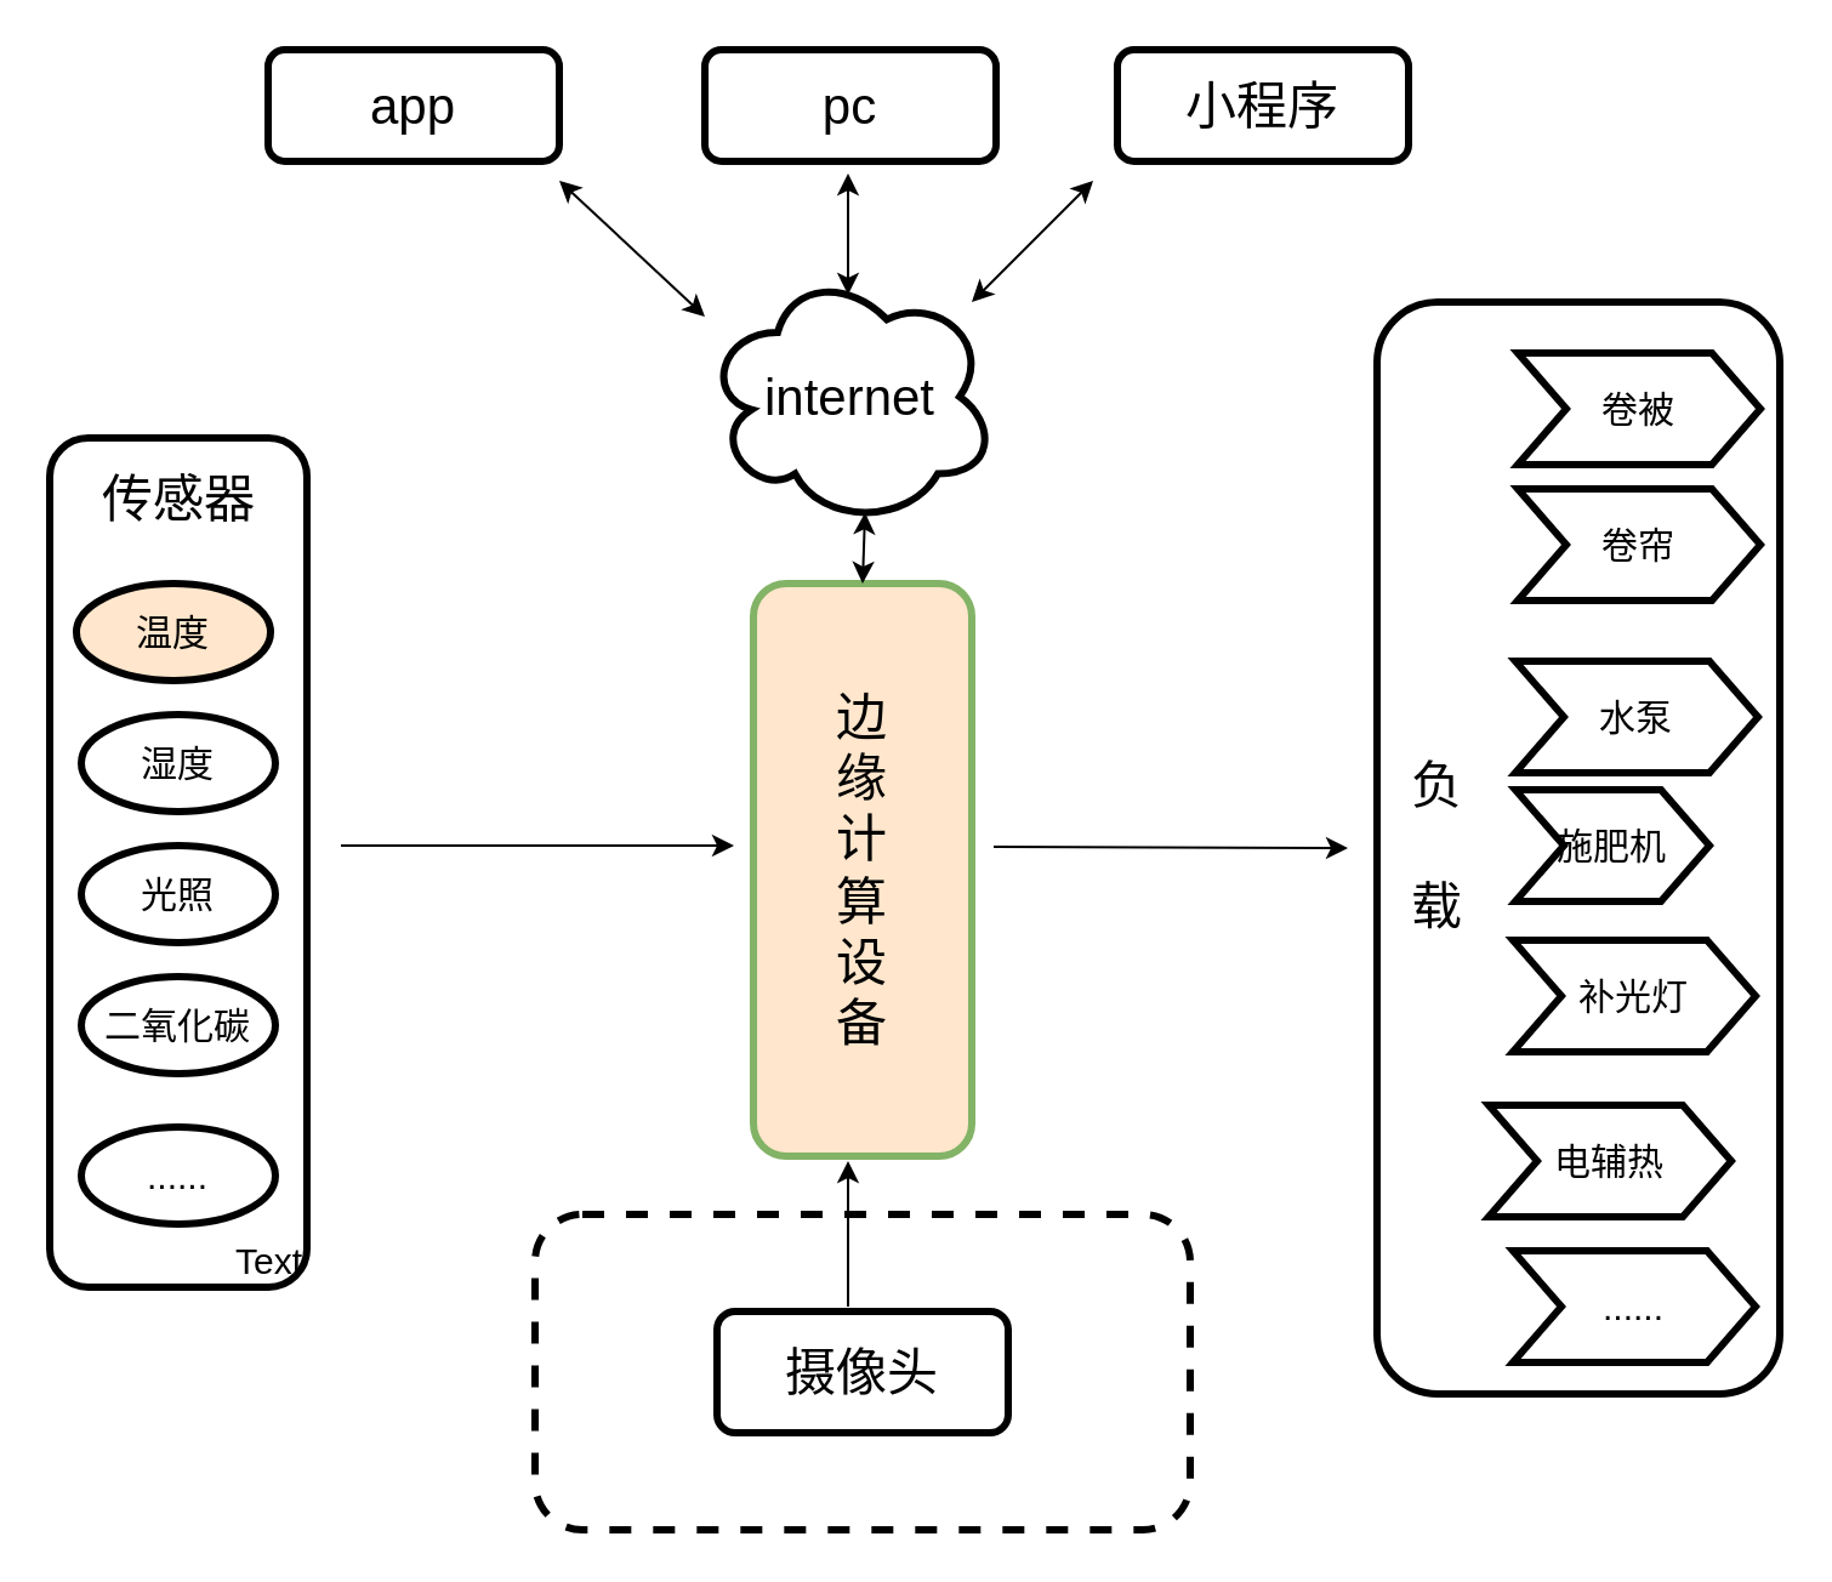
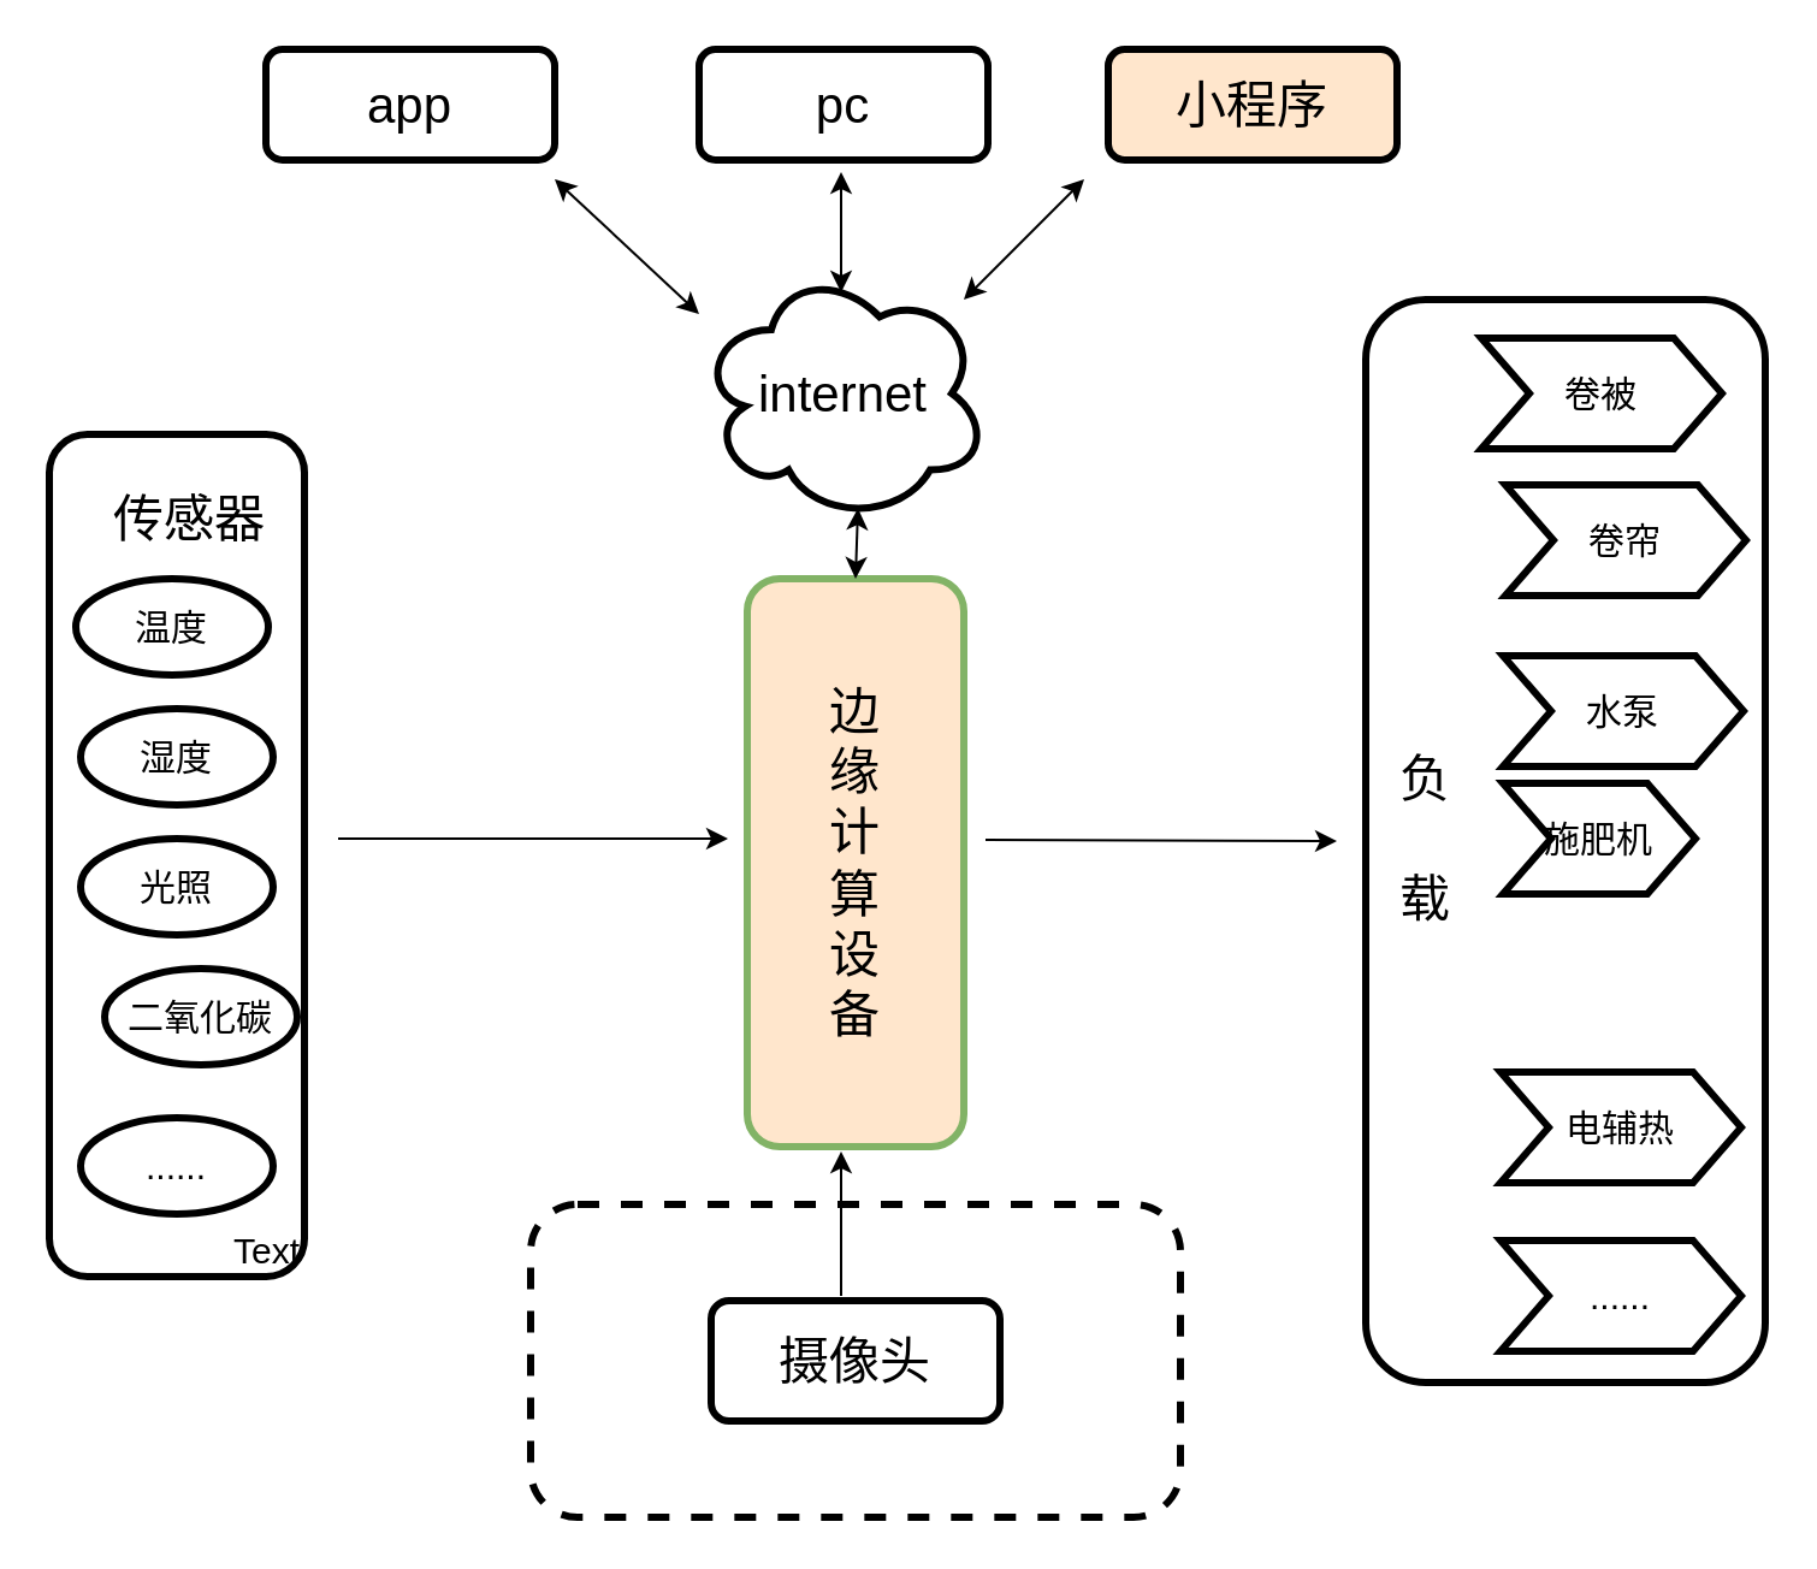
- <mxCell id="6" value="小程序" style="rounded=1;whiteSpace=wrap;html=1;strokeWidth=3;fontFamily=Helvetica;fontSize=21;" vertex="1" parent="1"><mxGeometry x="460" y="20" width="120" height="46" as="geometry" /></mxCell>
+ <mxCell id="6" value="小程序" style="rounded=1;whiteSpace=wrap;html=1;strokeWidth=3;fontFamily=Helvetica;fontSize=21;fillColor=#ffe6cc;" vertex="1" parent="1"><mxGeometry x="460" y="20" width="120" height="46" as="geometry" /></mxCell>
- <mxCell id="19" value="卷被" style="shape=step;perimeter=stepPerimeter;whiteSpace=wrap;html=1;fixedSize=1;strokeWidth=3;fillColor=none;fontFamily=Helvetica;fontSize=15;" vertex="1" parent="1"><mxGeometry x="625" y="145" width="100" height="46" as="geometry" /></mxCell>
+ <mxCell id="19" value="卷被" style="shape=step;perimeter=stepPerimeter;whiteSpace=wrap;html=1;fixedSize=1;strokeWidth=3;fillColor=none;fontFamily=Helvetica;fontSize=15;" vertex="1" parent="1"><mxGeometry x="615" y="140" width="100" height="46" as="geometry" /></mxCell>
- <mxCell id="27" value="传感器" style="rounded=0;whiteSpace=wrap;html=1;strokeWidth=3;fillColor=none;fontFamily=Helvetica;fontSize=21;strokeColor=none;" vertex="1" parent="1"><mxGeometry x="29" y="188" width="89" height="34" as="geometry" /></mxCell>
+ <mxCell id="27" value="传感器" style="rounded=0;whiteSpace=wrap;html=1;strokeWidth=3;fillColor=none;fontFamily=Helvetica;fontSize=21;strokeColor=none;" vertex="1" parent="1"><mxGeometry x="34" y="198" width="89" height="34" as="geometry" /></mxCell>
- <mxCell id="9" value="温度" style="ellipse;whiteSpace=wrap;html=1;strokeWidth=3;fontFamily=Helvetica;fontSize=15;fillColor=#ffe6cc;" vertex="1" parent="1"><mxGeometry x="31" y="240" width="80" height="40" as="geometry" /></mxCell>
+ <mxCell id="9" value="温度" style="ellipse;whiteSpace=wrap;html=1;strokeWidth=3;fontFamily=Helvetica;fontSize=15;" vertex="1" parent="1"><mxGeometry x="31" y="240" width="80" height="40" as="geometry" /></mxCell>
- <mxCell id="23" value="补光灯" style="shape=step;perimeter=stepPerimeter;whiteSpace=wrap;html=1;fixedSize=1;strokeWidth=3;fillColor=none;fontFamily=Helvetica;fontSize=15;" vertex="1" parent="1"><mxGeometry x="623" y="387" width="100" height="46" as="geometry" /></mxCell>
- <mxCell id="12" value="二氧化碳" style="ellipse;whiteSpace=wrap;html=1;strokeWidth=3;fontFamily=Helvetica;fontSize=15;" vertex="1" parent="1"><mxGeometry x="33" y="402" width="80" height="40" as="geometry" /></mxCell>
+ <mxCell id="12" value="二氧化碳" style="ellipse;whiteSpace=wrap;html=1;strokeWidth=3;fontFamily=Helvetica;fontSize=15;" vertex="1" parent="1"><mxGeometry x="43" y="402" width="80" height="40" as="geometry" /></mxCell>
- <mxCell id="24" value="电辅热" style="shape=step;perimeter=stepPerimeter;whiteSpace=wrap;html=1;fixedSize=1;strokeWidth=3;fillColor=none;fontFamily=Helvetica;fontSize=15;" vertex="1" parent="1"><mxGeometry x="613" y="455" width="100" height="46" as="geometry" /></mxCell>
+ <mxCell id="24" value="电辅热" style="shape=step;perimeter=stepPerimeter;whiteSpace=wrap;html=1;fixedSize=1;strokeWidth=3;fillColor=none;fontFamily=Helvetica;fontSize=15;" vertex="1" parent="1"><mxGeometry x="623" y="445" width="100" height="46" as="geometry" /></mxCell>
